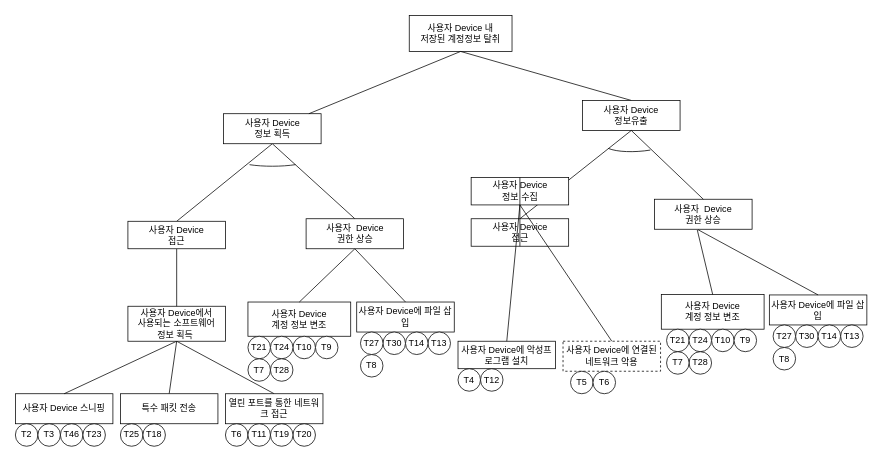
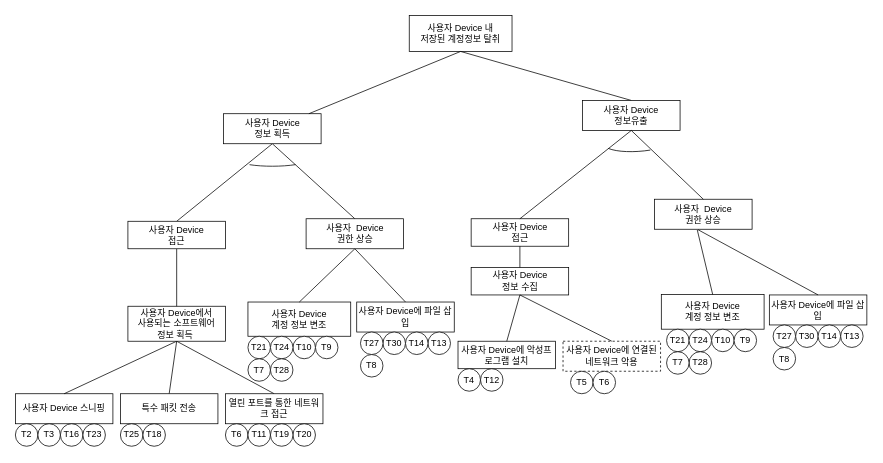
- <mxCell id="67" value="&lt;div style=&quot;border-color: var(--border-color);&quot;&gt;사용자 Device&lt;br style=&quot;border-color: var(--border-color);&quot;&gt;&lt;/div&gt;&lt;div style=&quot;border-color: var(--border-color);&quot;&gt;&lt;span style=&quot;border-color: var(--border-color); font-family: arial;&quot;&gt;정보 수집&lt;/span&gt;&lt;/div&gt;" style="rounded=0;whiteSpace=wrap;html=1;align=center;" parent="1" vertex="1"><mxGeometry x="627.51" y="235.94" width="130" height="36.63" as="geometry" /></mxCell>
+ <mxCell id="67" value="&lt;div style=&quot;border-color: var(--border-color);&quot;&gt;사용자 Device&lt;br style=&quot;border-color: var(--border-color);&quot;&gt;&lt;/div&gt;&lt;div style=&quot;border-color: var(--border-color);&quot;&gt;&lt;span style=&quot;border-color: var(--border-color); font-family: arial;&quot;&gt;정보 수집&lt;/span&gt;&lt;/div&gt;" style="rounded=0;whiteSpace=wrap;html=1;align=center;" parent="1" vertex="1"><mxGeometry x="627.51" y="355.94" width="130" height="36.63" as="geometry" /></mxCell>
- <mxCell id="24" value="T46&lt;span style=&quot;font-family: arial; background-color: rgb(255, 255, 255); font-size: 12px;&quot;&gt;&lt;br style=&quot;font-size: 12px;&quot;&gt;&lt;/span&gt;" style="ellipse;whiteSpace=wrap;html=1;aspect=fixed;fontSize=12;" parent="1" vertex="1"><mxGeometry x="80" y="564.26" width="30" height="30" as="geometry" /></mxCell>
+ <mxCell id="24" value="T16&lt;span style=&quot;font-family: arial; background-color: rgb(255, 255, 255); font-size: 12px;&quot;&gt;&lt;br style=&quot;font-size: 12px;&quot;&gt;&lt;/span&gt;" style="ellipse;whiteSpace=wrap;html=1;aspect=fixed;fontSize=12;" parent="1" vertex="1"><mxGeometry x="80" y="564.26" width="30" height="30" as="geometry" /></mxCell>
